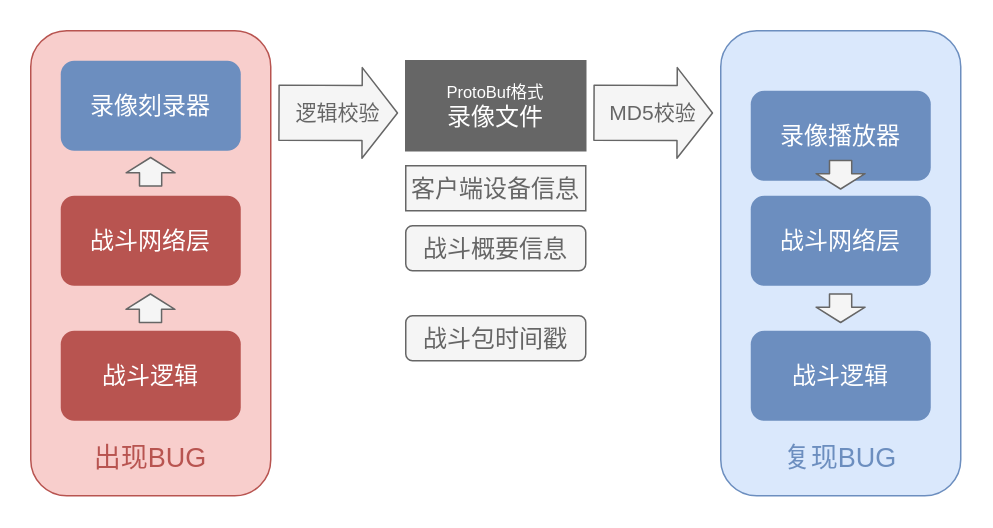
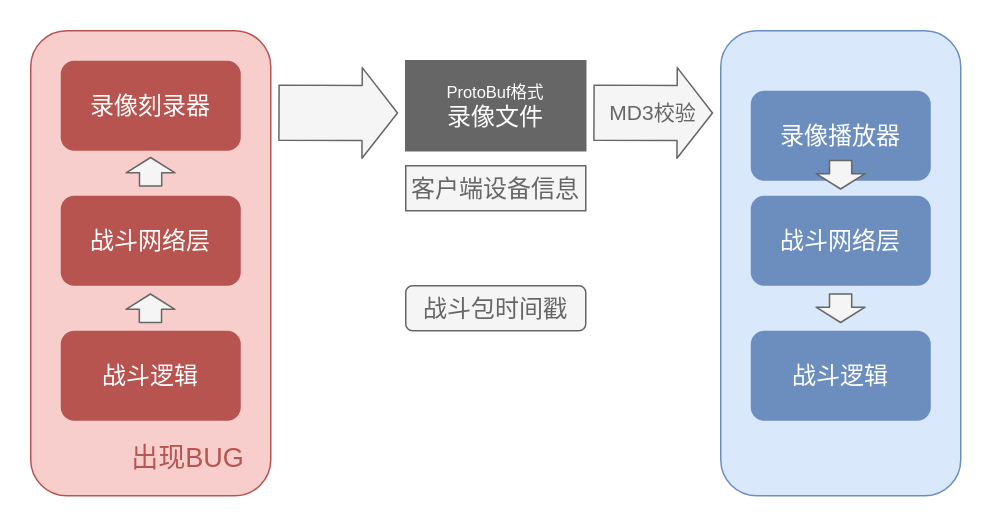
- <mxCell id="5" value="&lt;font color=&quot;#ffffff&quot; style=&quot;font-size: 16px&quot;&gt;录像刻录器&lt;/font&gt;" style="rounded=1;whiteSpace=wrap;html=1;fillColor=#6c8ebf;strokeColor=none;" vertex="1" parent="1"><mxGeometry x="40" y="40" width="120" height="60" as="geometry" /></mxCell>
+ <mxCell id="5" value="&lt;font color=&quot;#ffffff&quot; style=&quot;font-size: 16px&quot;&gt;录像刻录器&lt;/font&gt;" style="rounded=1;whiteSpace=wrap;html=1;fillColor=#B85450;strokeColor=none;" vertex="1" parent="1"><mxGeometry x="40" y="40" width="120" height="60" as="geometry" /></mxCell>
- <mxCell id="13" value="&lt;font style=&quot;font-size: 14px&quot; color=&quot;#666666&quot;&gt;逻辑校验&lt;/font&gt;" style="text;html=1;strokeColor=none;fillColor=none;align=center;verticalAlign=middle;whiteSpace=wrap;rounded=0;" vertex="1" parent="11"><mxGeometry width="90" height="30" as="geometry" /></mxCell>
- <mxCell id="24" value="&lt;font style=&quot;font-size: 14px&quot; color=&quot;#666666&quot;&gt;MD5校验&lt;/font&gt;" style="text;html=1;strokeColor=none;fillColor=none;align=center;verticalAlign=middle;whiteSpace=wrap;rounded=0;" vertex="1" parent="22"><mxGeometry width="90" height="30" as="geometry" /></mxCell>
+ <mxCell id="24" value="&lt;font style=&quot;font-size: 14px&quot; color=&quot;#666666&quot;&gt;MD3校验&lt;/font&gt;" style="text;html=1;strokeColor=none;fillColor=none;align=center;verticalAlign=middle;whiteSpace=wrap;rounded=0;" vertex="1" parent="22"><mxGeometry width="90" height="30" as="geometry" /></mxCell>
- <mxCell id="8" value="&lt;font color=&quot;#666666&quot;&gt;&lt;span style=&quot;font-size: 16px&quot;&gt;战斗概要信息&lt;/span&gt;&lt;/font&gt;" style="rounded=1;whiteSpace=wrap;html=1;fillColor=#f5f5f5;strokeColor=#666666;fontColor=#333333;" vertex="1" parent="1"><mxGeometry x="270" y="150" width="120" height="30" as="geometry" /></mxCell>
- <mxCell id="10" value="&lt;font color=&quot;#666666&quot;&gt;&lt;span style=&quot;font-size: 16px&quot;&gt;战斗包时间戳&lt;/span&gt;&lt;/font&gt;" style="rounded=1;whiteSpace=wrap;html=1;fillColor=#f5f5f5;strokeColor=#666666;fontColor=#333333;" vertex="1" parent="1"><mxGeometry x="270" y="210" width="120" height="30" as="geometry" /></mxCell>
+ <mxCell id="10" value="&lt;font color=&quot;#666666&quot;&gt;&lt;span style=&quot;font-size: 16px&quot;&gt;战斗包时间戳&lt;/span&gt;&lt;/font&gt;" style="rounded=1;whiteSpace=wrap;html=1;fillColor=#f5f5f5;strokeColor=#666666;fontColor=#333333;" vertex="1" parent="1"><mxGeometry x="270" y="190" width="120" height="30" as="geometry" /></mxCell>
- <mxCell id="7" value="&lt;font style=&quot;font-size: 18px&quot; color=&quot;#b85450&quot;&gt;出现BUG&lt;/font&gt;" style="text;html=1;strokeColor=none;fillColor=none;align=center;verticalAlign=middle;whiteSpace=wrap;rounded=0;" vertex="1" parent="1"><mxGeometry x="55" y="290" width="90" height="30" as="geometry" /></mxCell>
+ <mxCell id="7" value="&lt;font style=&quot;font-size: 18px&quot; color=&quot;#b85450&quot;&gt;出现BUG&lt;/font&gt;" style="text;html=1;strokeColor=none;fillColor=none;align=center;verticalAlign=middle;whiteSpace=wrap;rounded=0;" vertex="1" parent="1"><mxGeometry x="80" y="290" width="90" height="30" as="geometry" /></mxCell>
- <mxCell id="18" value="&lt;font style=&quot;font-size: 18px&quot; color=&quot;#6c8ebf&quot;&gt;复现BUG&lt;/font&gt;" style="text;html=1;strokeColor=none;fillColor=none;align=center;verticalAlign=middle;whiteSpace=wrap;rounded=0;" vertex="1" parent="14"><mxGeometry x="35" y="270" width="90" height="30" as="geometry" /></mxCell>
